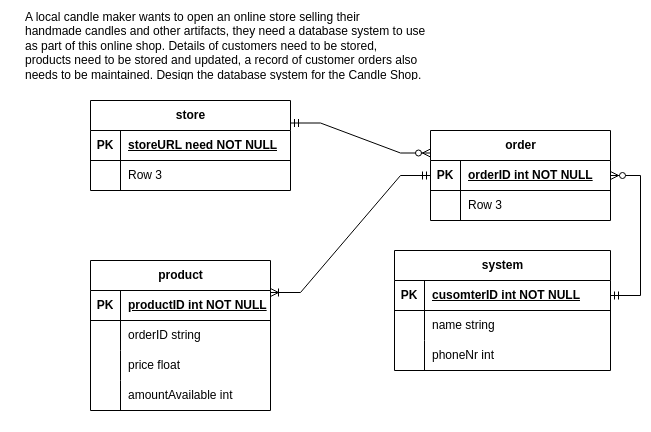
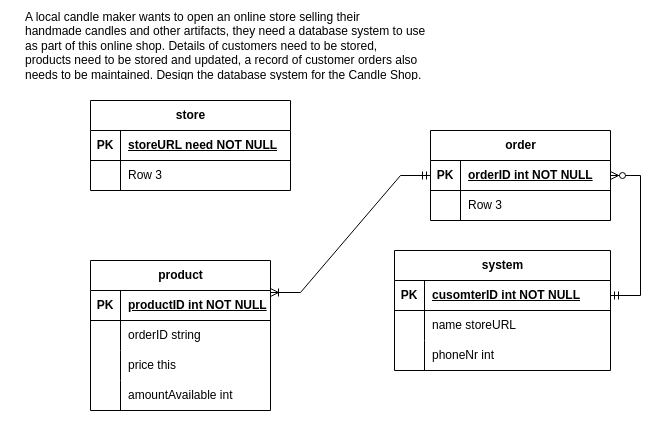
- <mxCell id="41" value="" style="edgeStyle=entityRelationEdgeStyle;fontSize=12;html=1;endArrow=ERzeroToMany;startArrow=ERmandOne;rounded=0;exitX=1;exitY=0.25;exitDx=0;exitDy=0;entryX=0;entryY=0.25;entryDx=0;entryDy=0;" edge="1" parent="1" source="2" target="32"><mxGeometry width="100" height="100" relative="1" as="geometry"><mxPoint x="370" y="350" as="sourcePoint" /><mxPoint x="470" y="250" as="targetPoint" /></mxGeometry></mxCell>
- <mxCell id="28" value="name string" style="shape=partialRectangle;connectable=0;fillColor=none;top=0;left=0;bottom=0;right=0;align=left;spacingLeft=6;overflow=hidden;whiteSpace=wrap;html=1;" vertex="1" parent="26"><mxGeometry x="30" width="186" height="30" as="geometry"><mxRectangle width="186" height="30" as="alternateBounds" /></mxGeometry></mxCell>
+ <mxCell id="28" value="name storeURL" style="shape=partialRectangle;connectable=0;fillColor=none;top=0;left=0;bottom=0;right=0;align=left;spacingLeft=6;overflow=hidden;whiteSpace=wrap;html=1;" vertex="1" parent="26"><mxGeometry x="30" width="186" height="30" as="geometry"><mxRectangle width="186" height="30" as="alternateBounds" /></mxGeometry></mxCell>
- <mxCell id="18" value="price float" style="shape=partialRectangle;connectable=0;fillColor=none;top=0;left=0;bottom=0;right=0;align=left;spacingLeft=6;overflow=hidden;whiteSpace=wrap;html=1;" vertex="1" parent="16"><mxGeometry x="30" width="150" height="30" as="geometry"><mxRectangle width="150" height="30" as="alternateBounds" /></mxGeometry></mxCell>
+ <mxCell id="18" value="price this" style="shape=partialRectangle;connectable=0;fillColor=none;top=0;left=0;bottom=0;right=0;align=left;spacingLeft=6;overflow=hidden;whiteSpace=wrap;html=1;" vertex="1" parent="16"><mxGeometry x="30" width="150" height="30" as="geometry"><mxRectangle width="150" height="30" as="alternateBounds" /></mxGeometry></mxCell>
